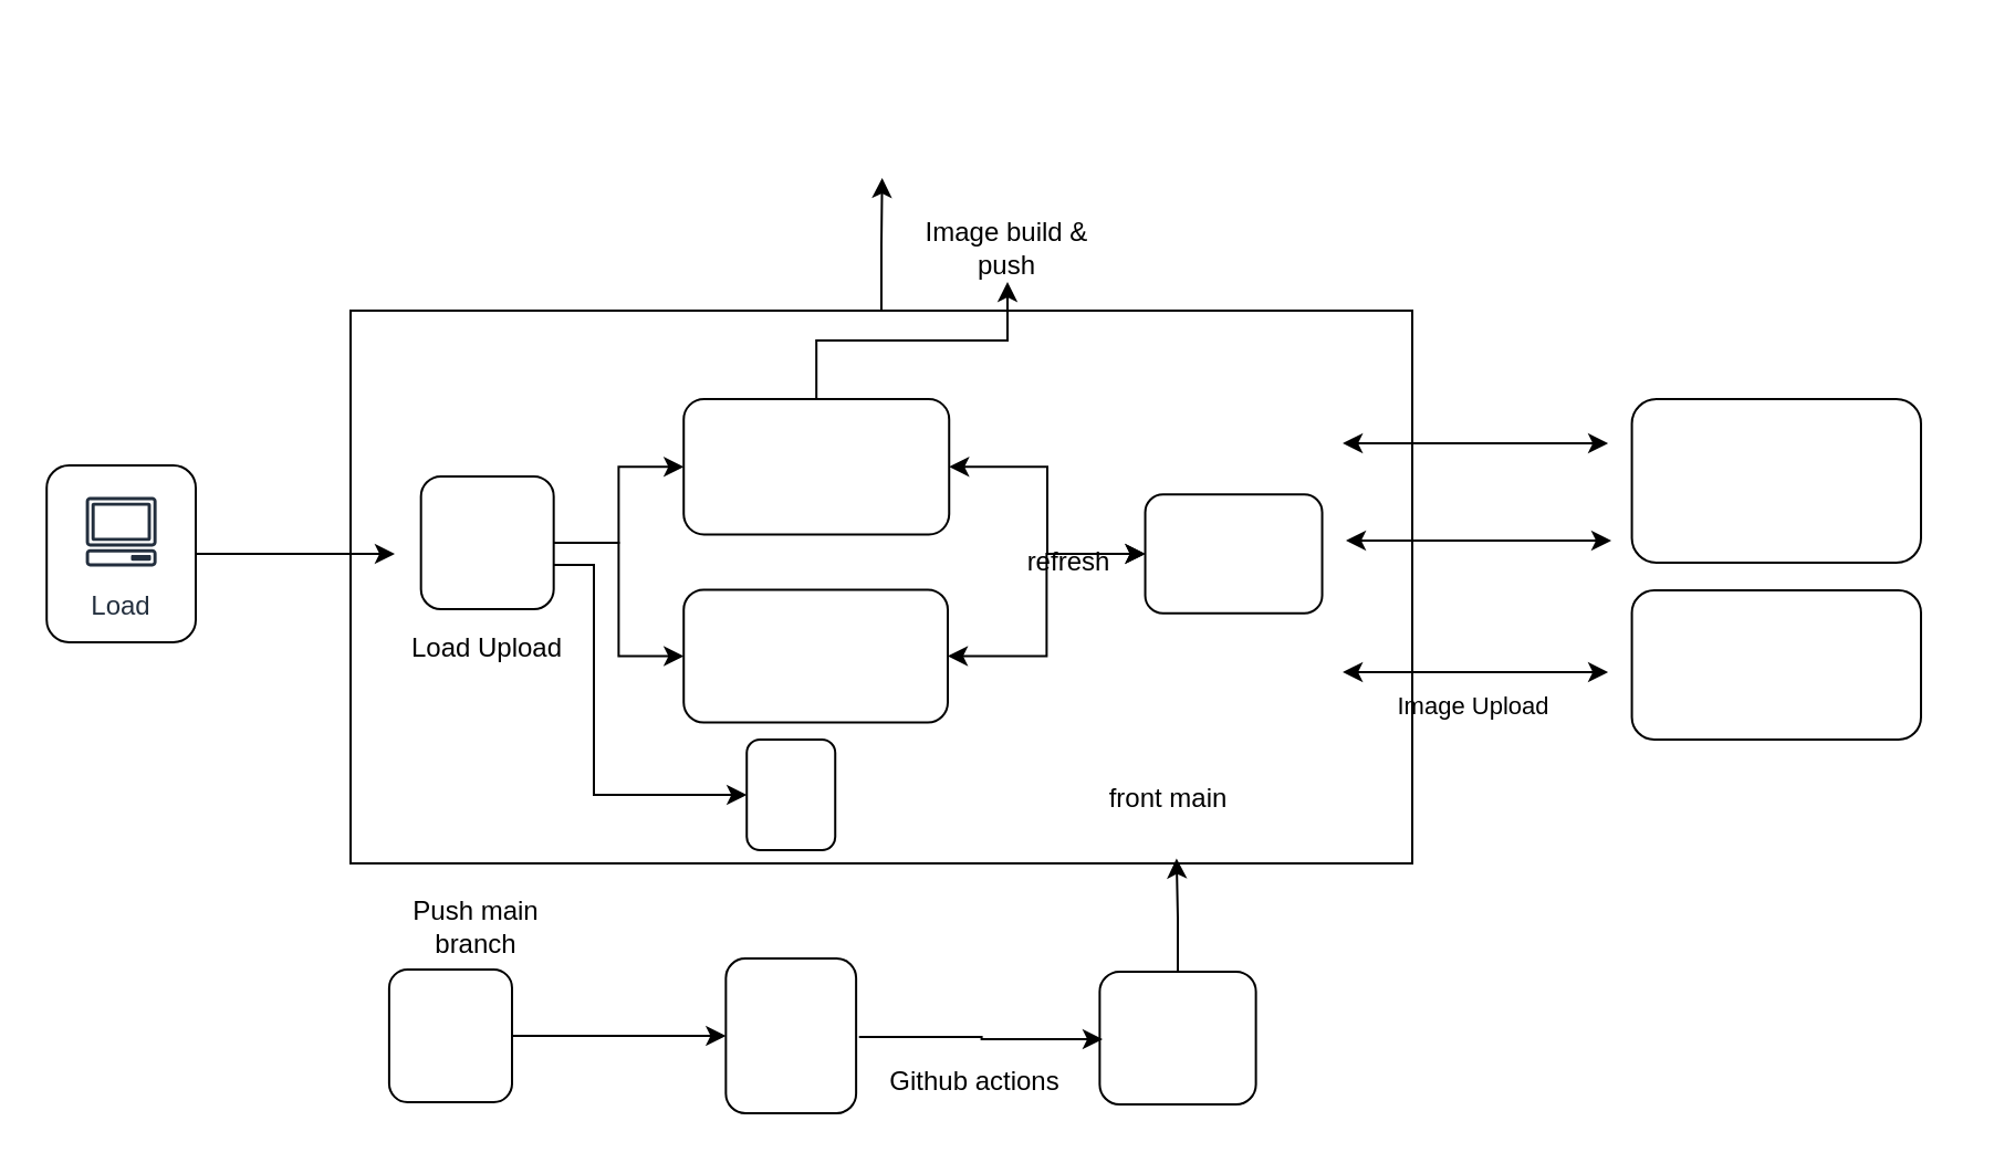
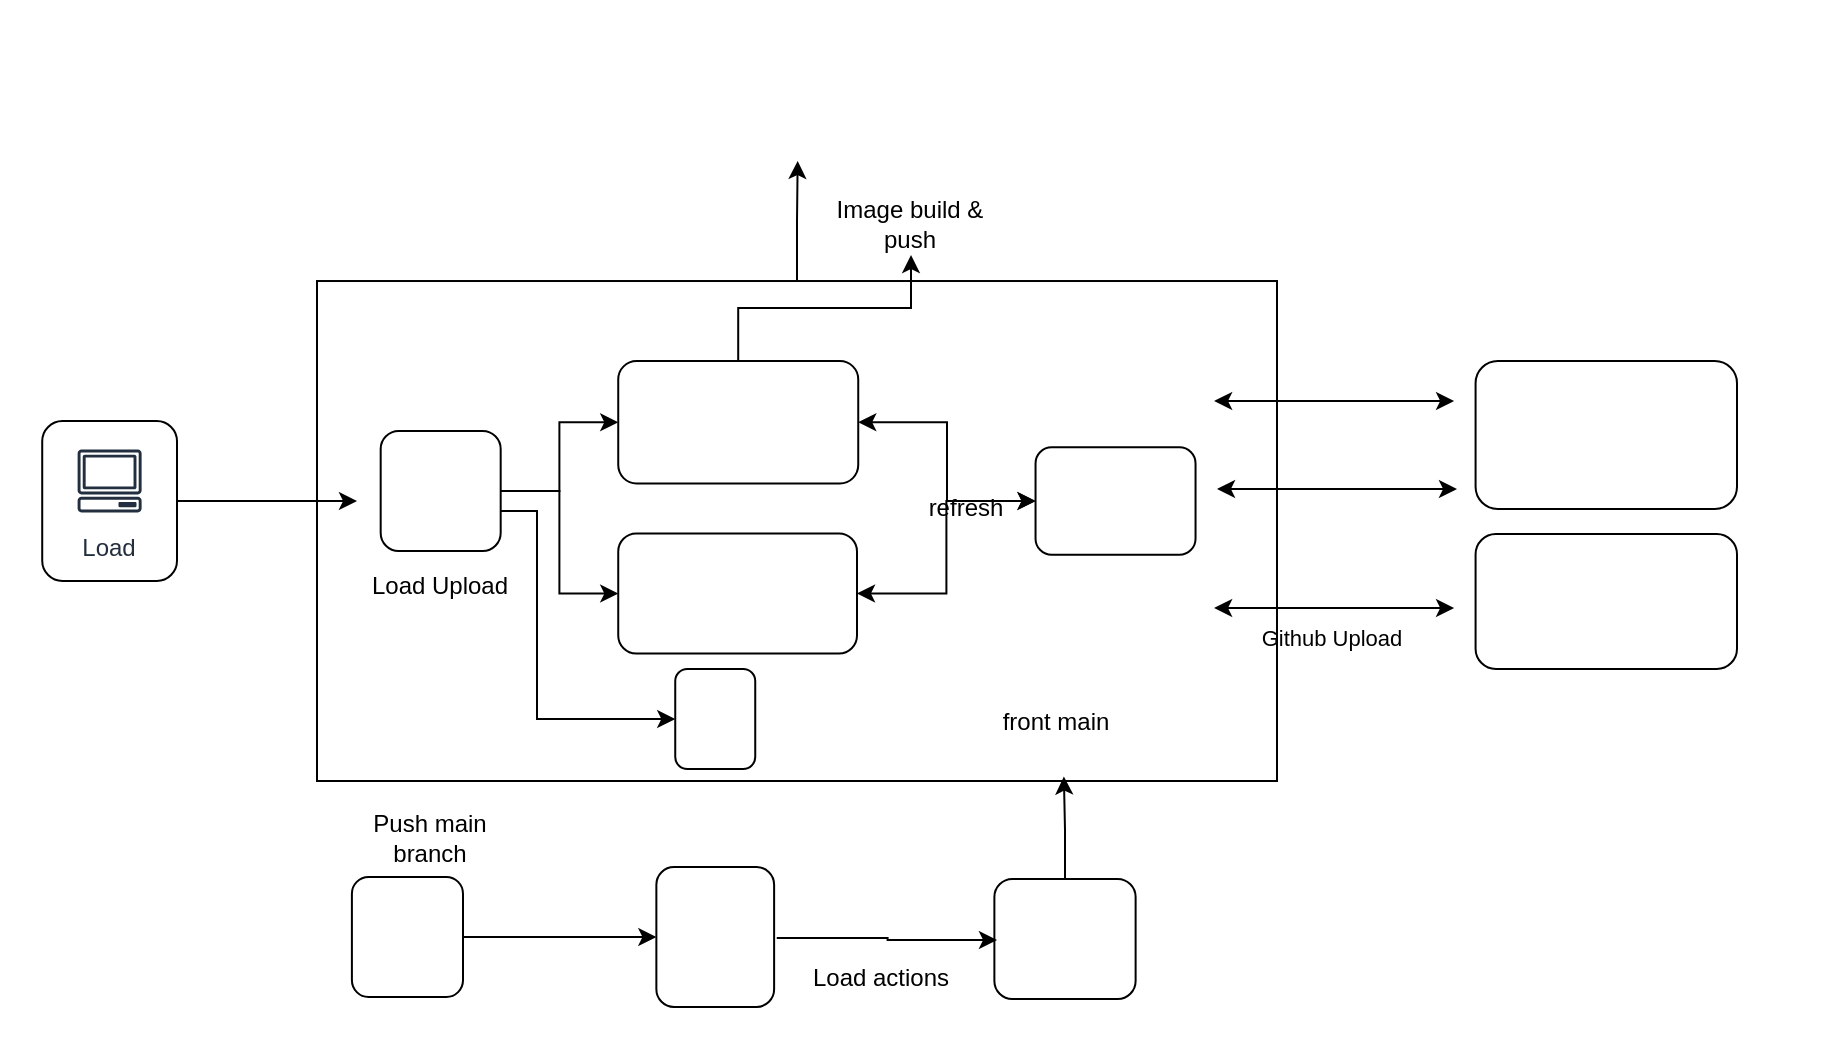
- <mxCell id="32" value="&lt;font style=&quot;font-size: 11px;&quot;&gt;Image&amp;nbsp;&lt;/font&gt;&lt;span style=&quot;font-size: 11px; text-align: left; background-color: initial;&quot;&gt;Upload&lt;/span&gt;" style="text;html=1;align=center;verticalAlign=middle;whiteSpace=wrap;rounded=0;" parent="1" vertex="1"><mxGeometry x="611.55" y="304" width="107.59" height="30" as="geometry" /></mxCell>
+ <mxCell id="32" value="&lt;font style=&quot;font-size: 11px;&quot;&gt;Github&amp;nbsp;&lt;/font&gt;&lt;span style=&quot;font-size: 11px; text-align: left; background-color: initial;&quot;&gt;Upload&lt;/span&gt;" style="text;html=1;align=center;verticalAlign=middle;whiteSpace=wrap;rounded=0;" parent="1" vertex="1"><mxGeometry x="611.55" y="304" width="107.59" height="30" as="geometry" /></mxCell>
- <mxCell id="47" value="Github actions" style="text;html=1;align=center;verticalAlign=middle;whiteSpace=wrap;rounded=0;" parent="1" vertex="1"><mxGeometry x="378.5" y="474" width="123" height="30" as="geometry" /></mxCell>
+ <mxCell id="47" value="Load actions" style="text;html=1;align=center;verticalAlign=middle;whiteSpace=wrap;rounded=0;" parent="1" vertex="1"><mxGeometry x="378.5" y="474" width="123" height="30" as="geometry" /></mxCell>
